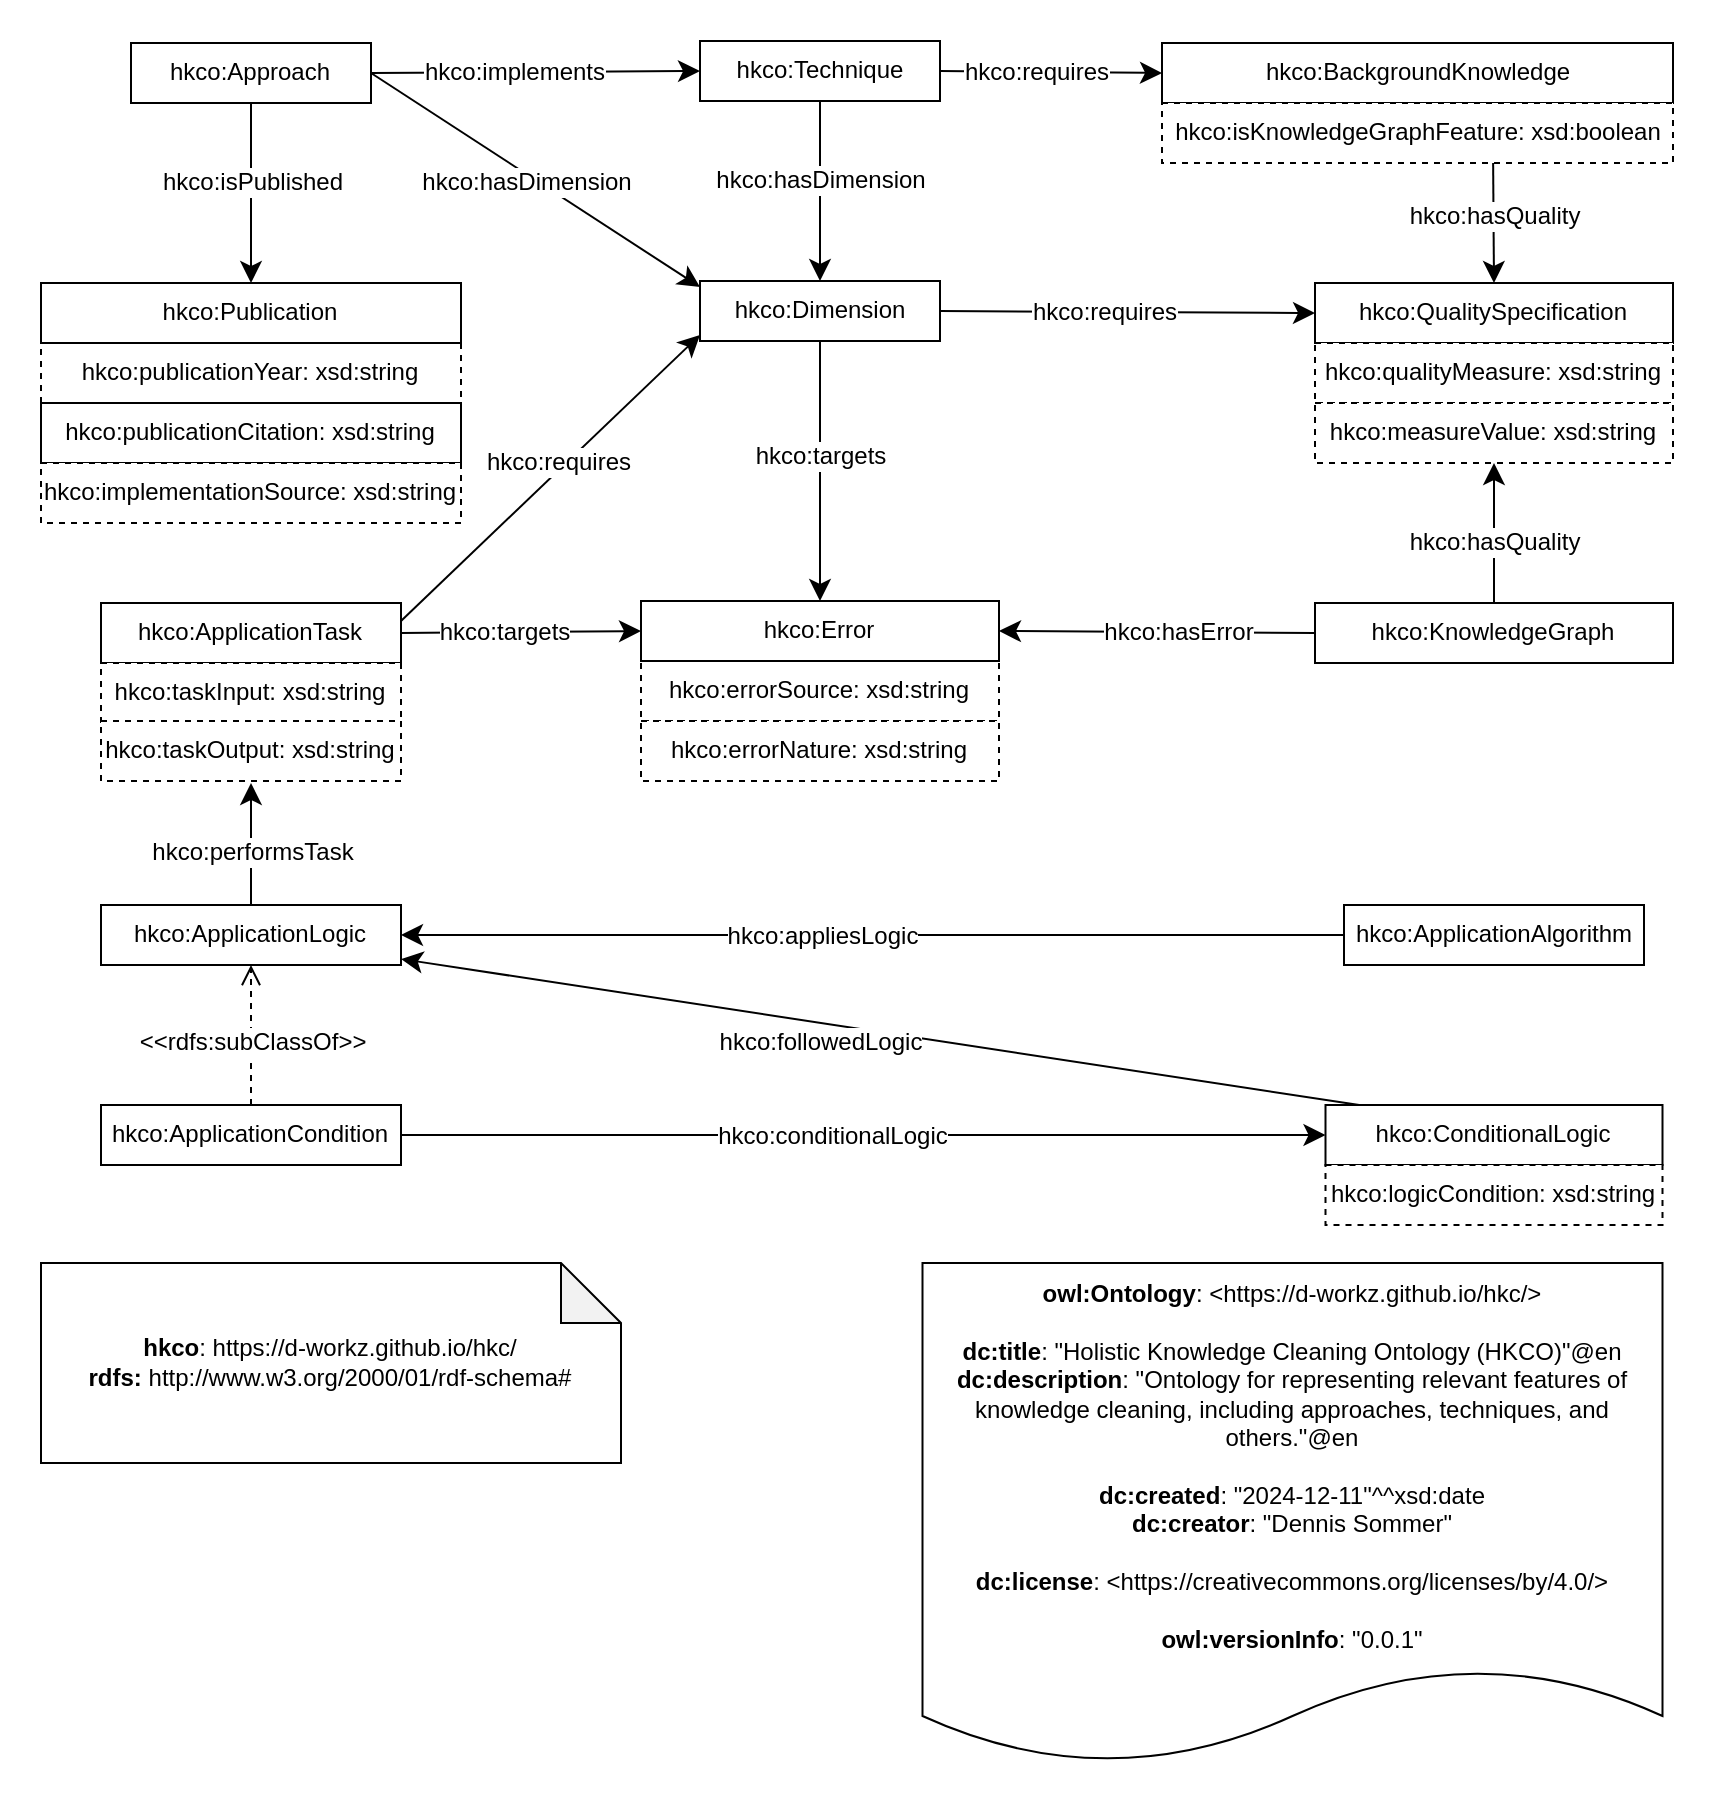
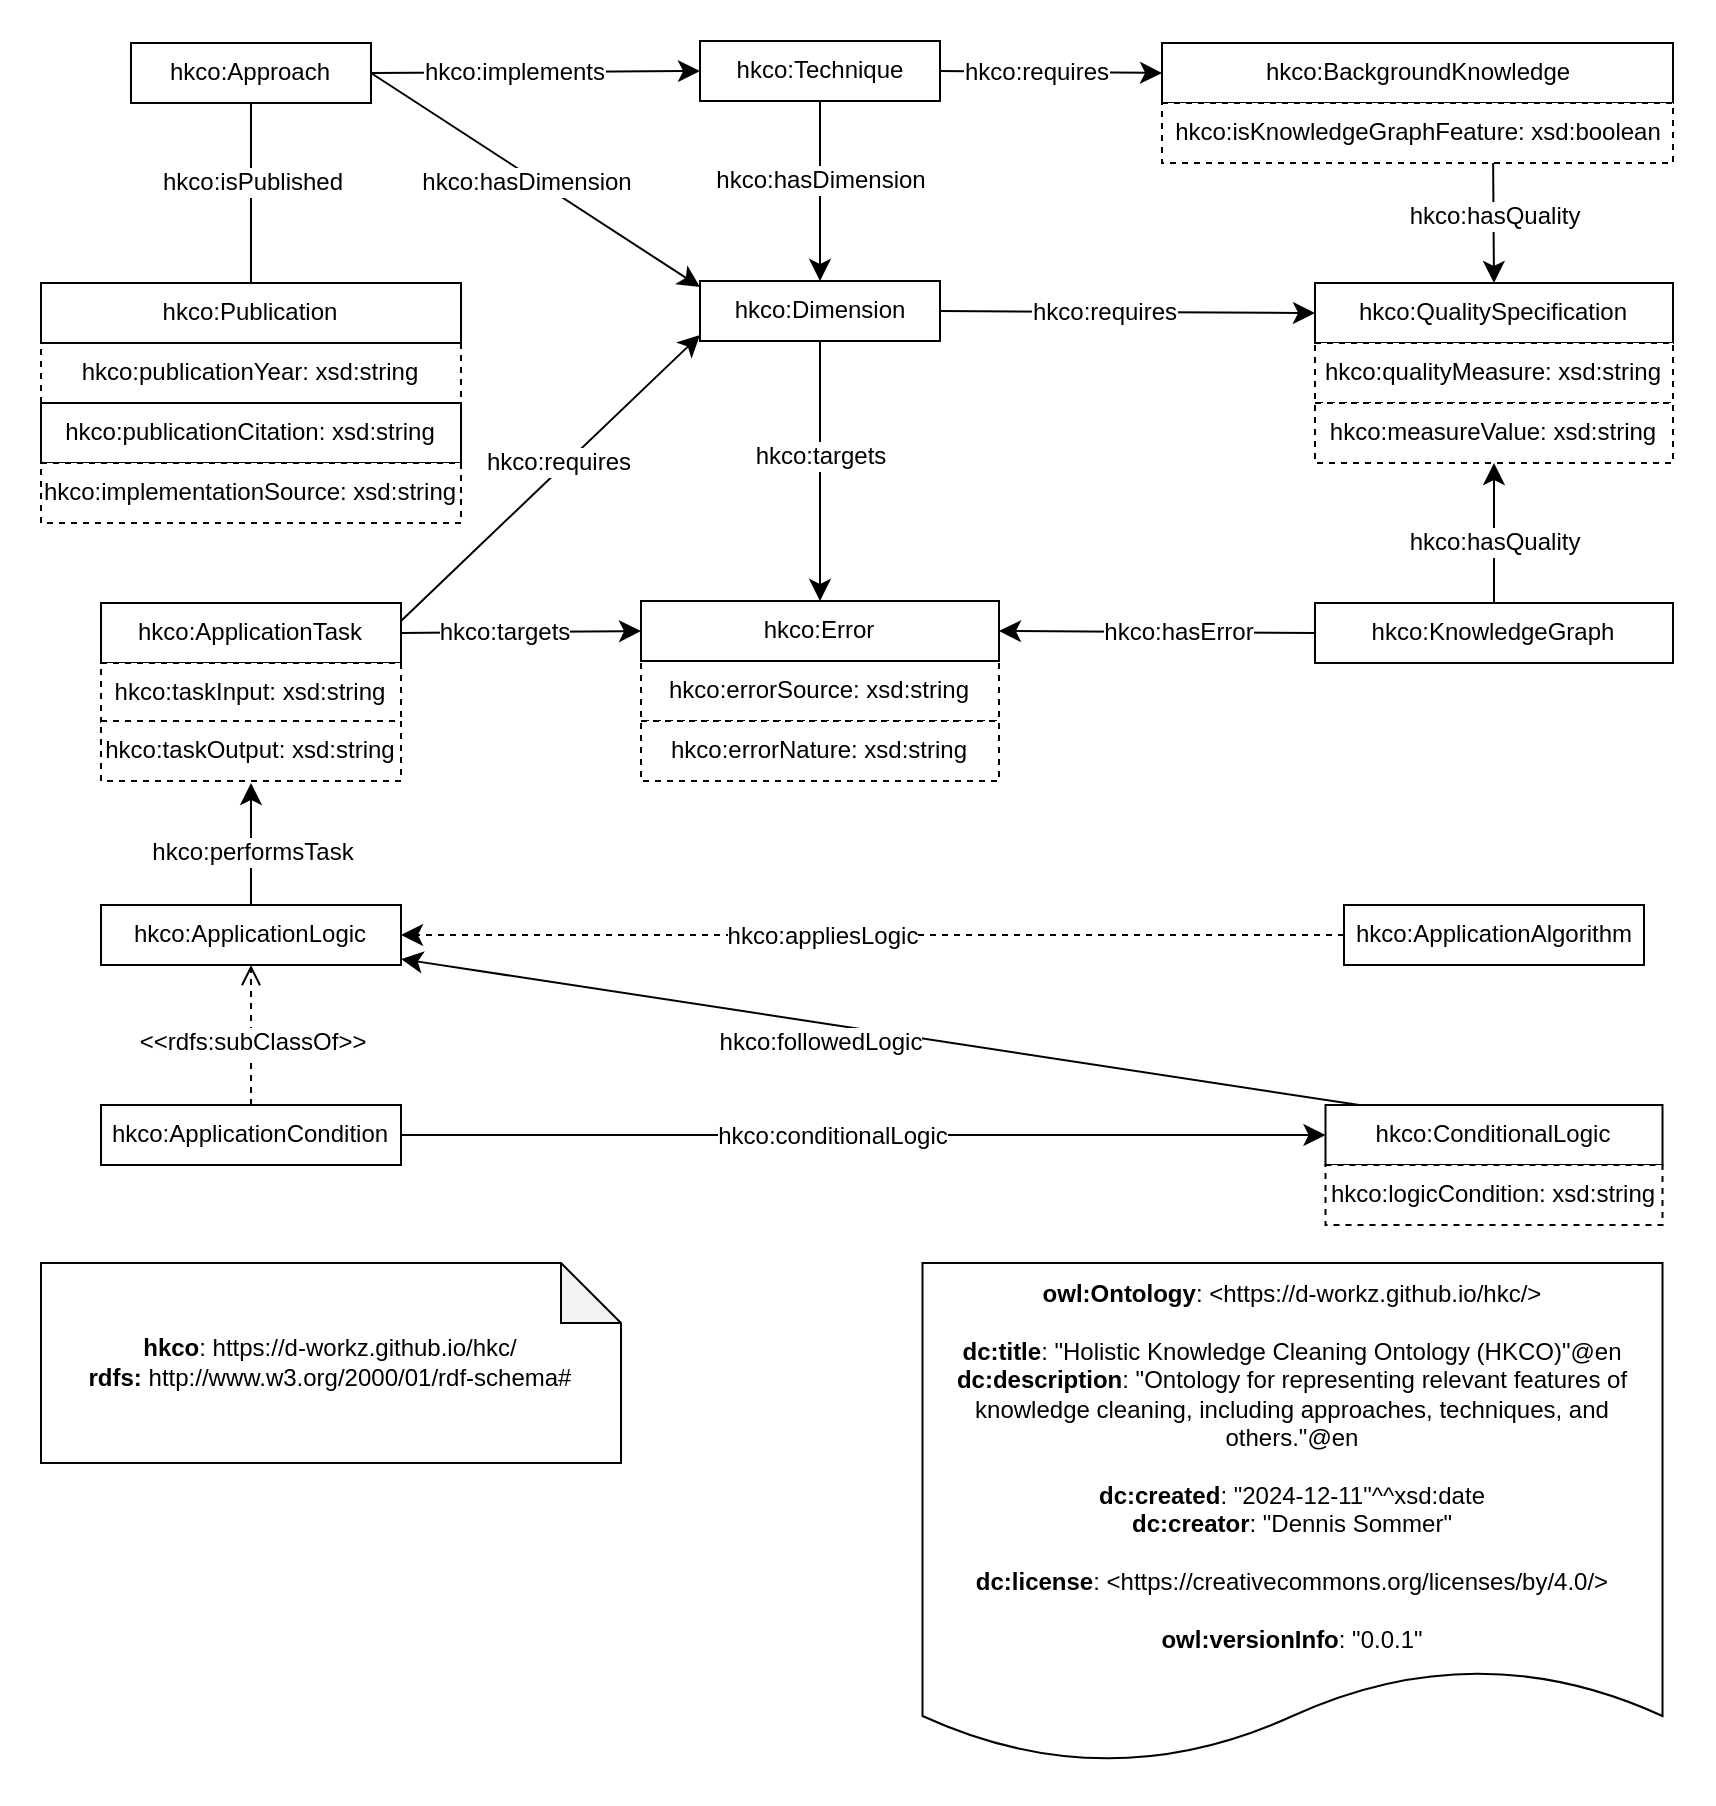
- <mxCell id="10" value="" style="endArrow=classic;html=1;exitX=0.5;exitY=1;exitDx=0;exitDy=0;entryX=0.5;entryY=0;entryDx=0;entryDy=0;endSize=8;arcSize=0;rounded=0;" edge="1" parent="1" source="9" target="6"><mxGeometry width="50" height="50" relative="1" as="geometry"><mxPoint x="340" y="251" as="sourcePoint" /><mxPoint x="537" y="251" as="targetPoint" /></mxGeometry></mxCell>
+ <mxCell id="10" value="" style="endArrow=none;html=1;exitX=0.5;exitY=1;exitDx=0;exitDy=0;entryX=0.5;entryY=0;entryDx=0;entryDy=0;endSize=8;arcSize=0;rounded=0;" edge="1" parent="1" source="9" target="6"><mxGeometry width="50" height="50" relative="1" as="geometry"><mxPoint x="340" y="251" as="sourcePoint" /><mxPoint x="537" y="251" as="targetPoint" /></mxGeometry></mxCell>
- <mxCell id="51" value="" style="endArrow=classic;html=1;endSize=8;arcSize=0;rounded=0;exitX=0;exitY=0.5;exitDx=0;exitDy=0;entryX=1;entryY=0.5;entryDx=0;entryDy=0;" edge="1" parent="1" source="38" target="39"><mxGeometry width="50" height="50" relative="1" as="geometry"><mxPoint x="579.5" y="517" as="sourcePoint" /><mxPoint x="579.5" y="417" as="targetPoint" /></mxGeometry></mxCell>
+ <mxCell id="51" value="" style="endArrow=classic;html=1;endSize=8;arcSize=0;rounded=0;exitX=0;exitY=0.5;exitDx=0;exitDy=0;entryX=1;entryY=0.5;entryDx=0;entryDy=0;dashed=1;" edge="1" parent="1" source="38" target="39"><mxGeometry width="50" height="50" relative="1" as="geometry"><mxPoint x="579.5" y="517" as="sourcePoint" /><mxPoint x="579.5" y="417" as="targetPoint" /></mxGeometry></mxCell>
